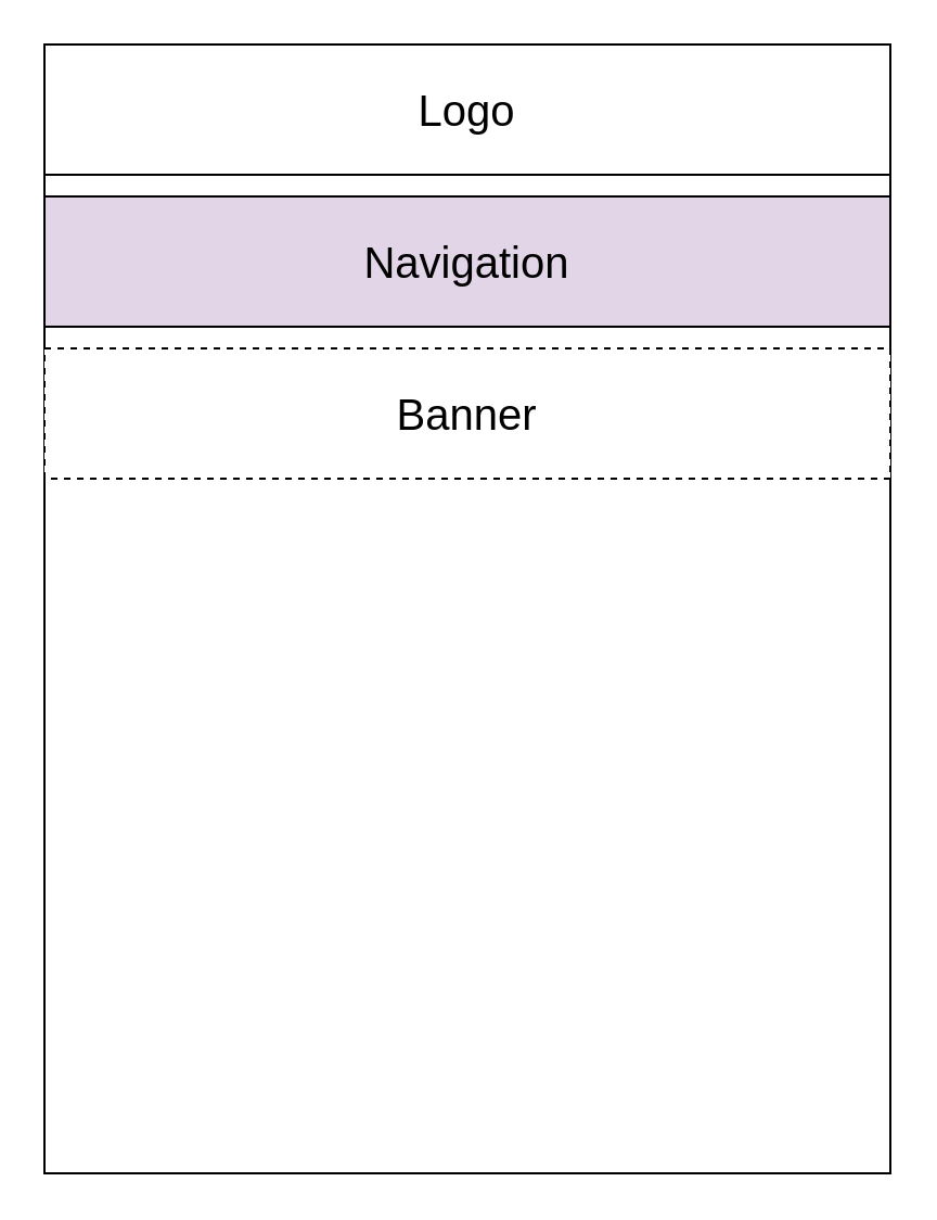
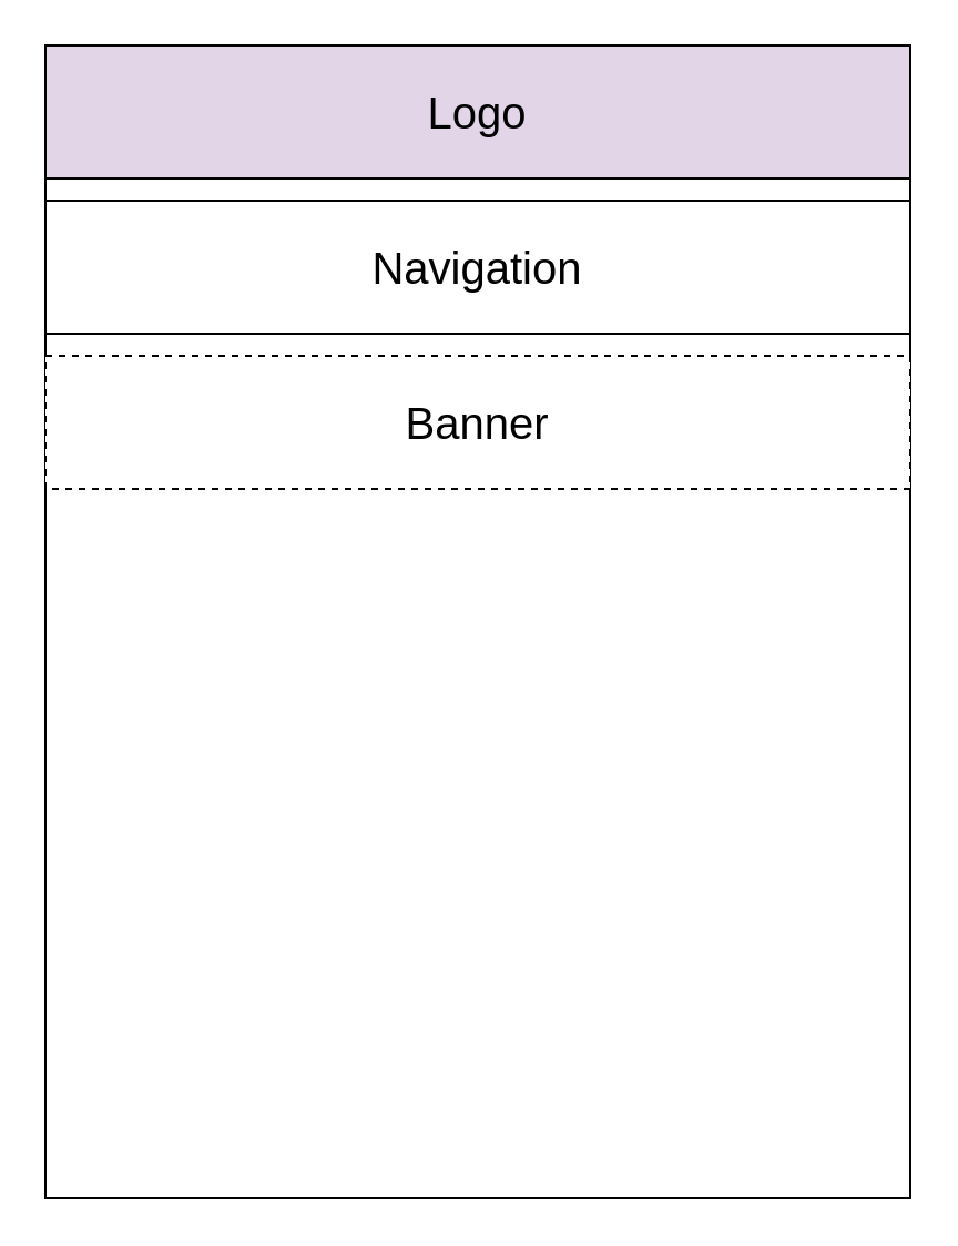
- <mxCell id="3" value="&lt;font style=&quot;font-size: 20px;&quot;&gt;Logo&lt;/font&gt;" style="rounded=0;whiteSpace=wrap;html=1;" vertex="1" parent="1"><mxGeometry x="20" y="20" width="390" height="60" as="geometry" /></mxCell>
+ <mxCell id="3" value="&lt;font style=&quot;font-size: 20px;&quot;&gt;Logo&lt;/font&gt;" style="rounded=0;whiteSpace=wrap;html=1;fillColor=#e1d5e7;" vertex="1" parent="1"><mxGeometry x="20" y="20" width="390" height="60" as="geometry" /></mxCell>
- <mxCell id="4" value="&lt;font style=&quot;font-size: 20px;&quot;&gt;Navigation&lt;/font&gt;" style="rounded=0;whiteSpace=wrap;html=1;fillColor=#e1d5e7;" vertex="1" parent="1"><mxGeometry x="20" y="90" width="390" height="60" as="geometry" /></mxCell>
+ <mxCell id="4" value="&lt;font style=&quot;font-size: 20px;&quot;&gt;Navigation&lt;/font&gt;" style="rounded=0;whiteSpace=wrap;html=1;" vertex="1" parent="1"><mxGeometry x="20" y="90" width="390" height="60" as="geometry" /></mxCell>
